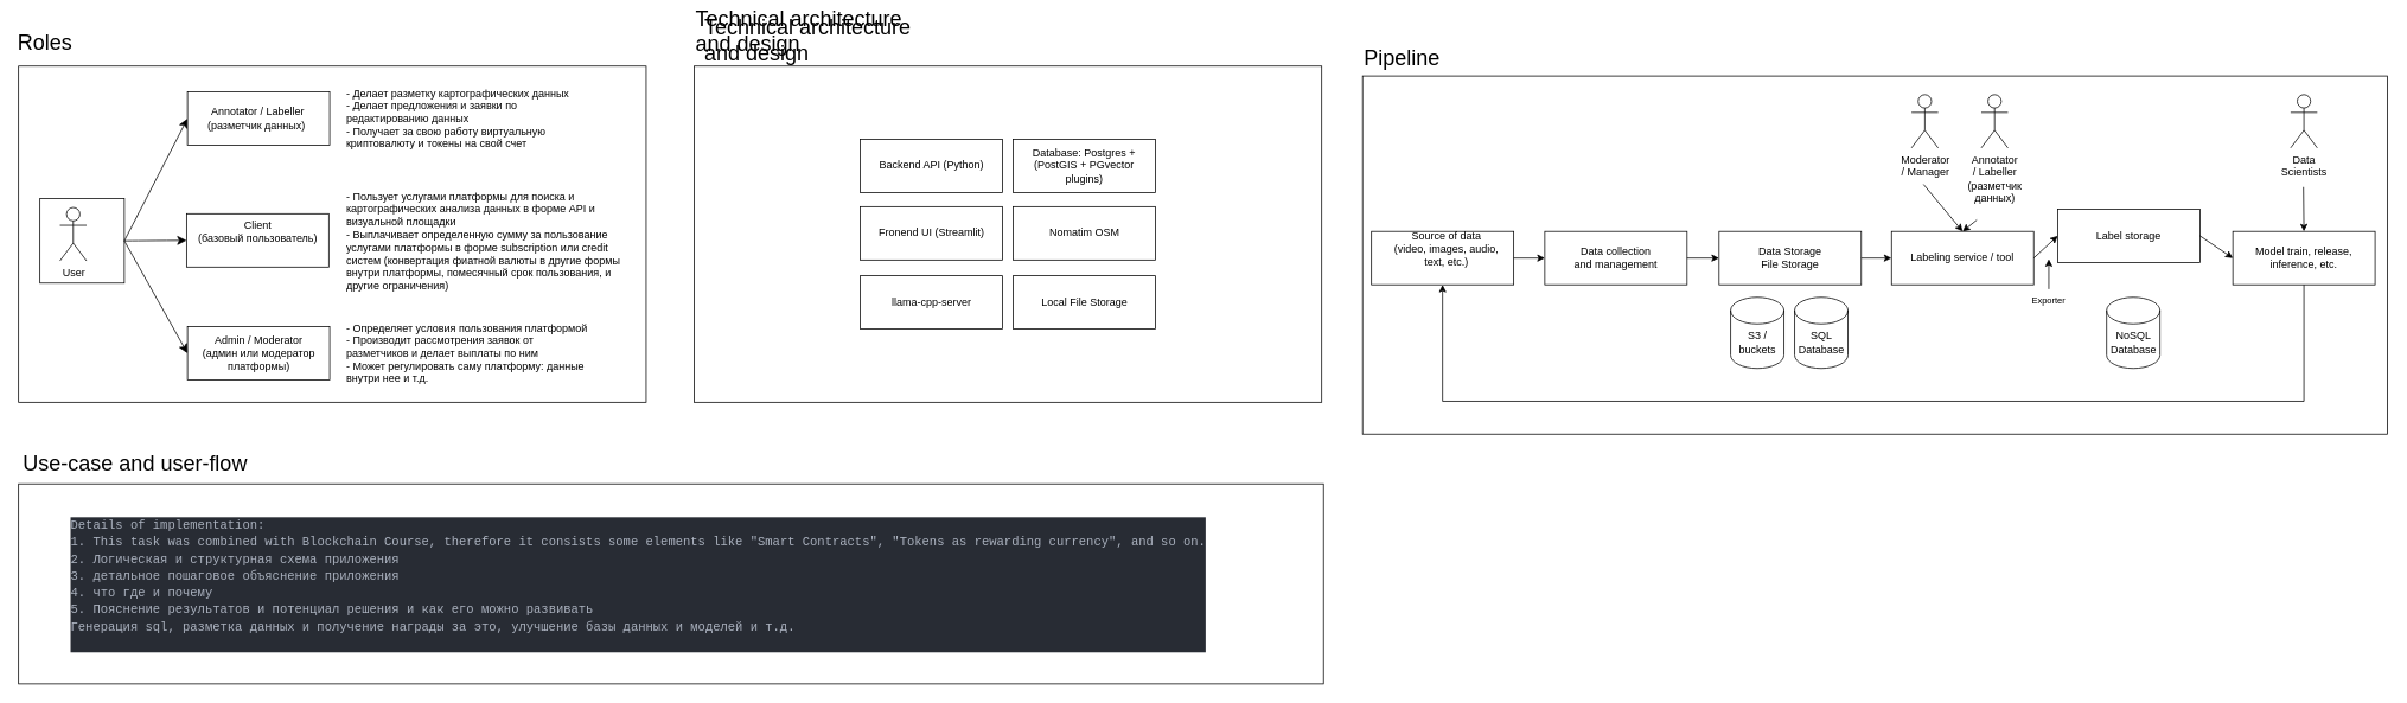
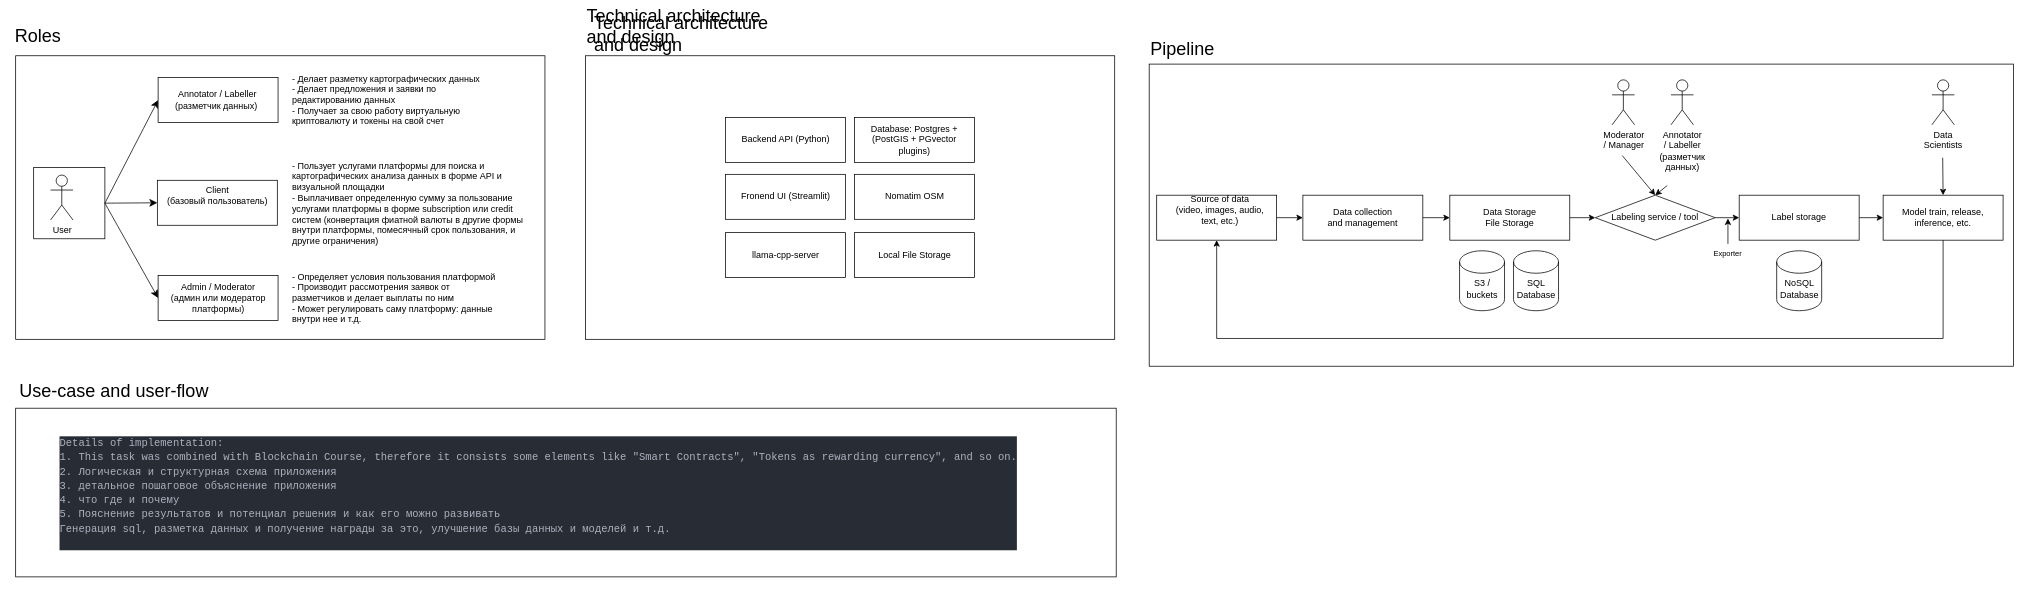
- <mxCell id="55" value="Label storage" style="rounded=0;whiteSpace=wrap;html=1;" vertex="1" parent="36"><mxGeometry x="782" y="184.87" width="160" height="60" as="geometry" /></mxCell>
+ <mxCell id="55" value="Label storage" style="rounded=0;whiteSpace=wrap;html=1;" vertex="1" parent="36"><mxGeometry x="787" y="209.87" width="160" height="60" as="geometry" /></mxCell>
- <mxCell id="49" value="Labeling service / tool" style="rounded=0;whiteSpace=wrap;html=1;" vertex="1" parent="36"><mxGeometry x="595" y="209.87" width="160" height="60" as="geometry" /></mxCell>
+ <mxCell id="49" value="Labeling service / tool" style="rhombus;whiteSpace=wrap;html=1;" vertex="1" parent="36"><mxGeometry x="595" y="209.87" width="160" height="60" as="geometry" /></mxCell>
